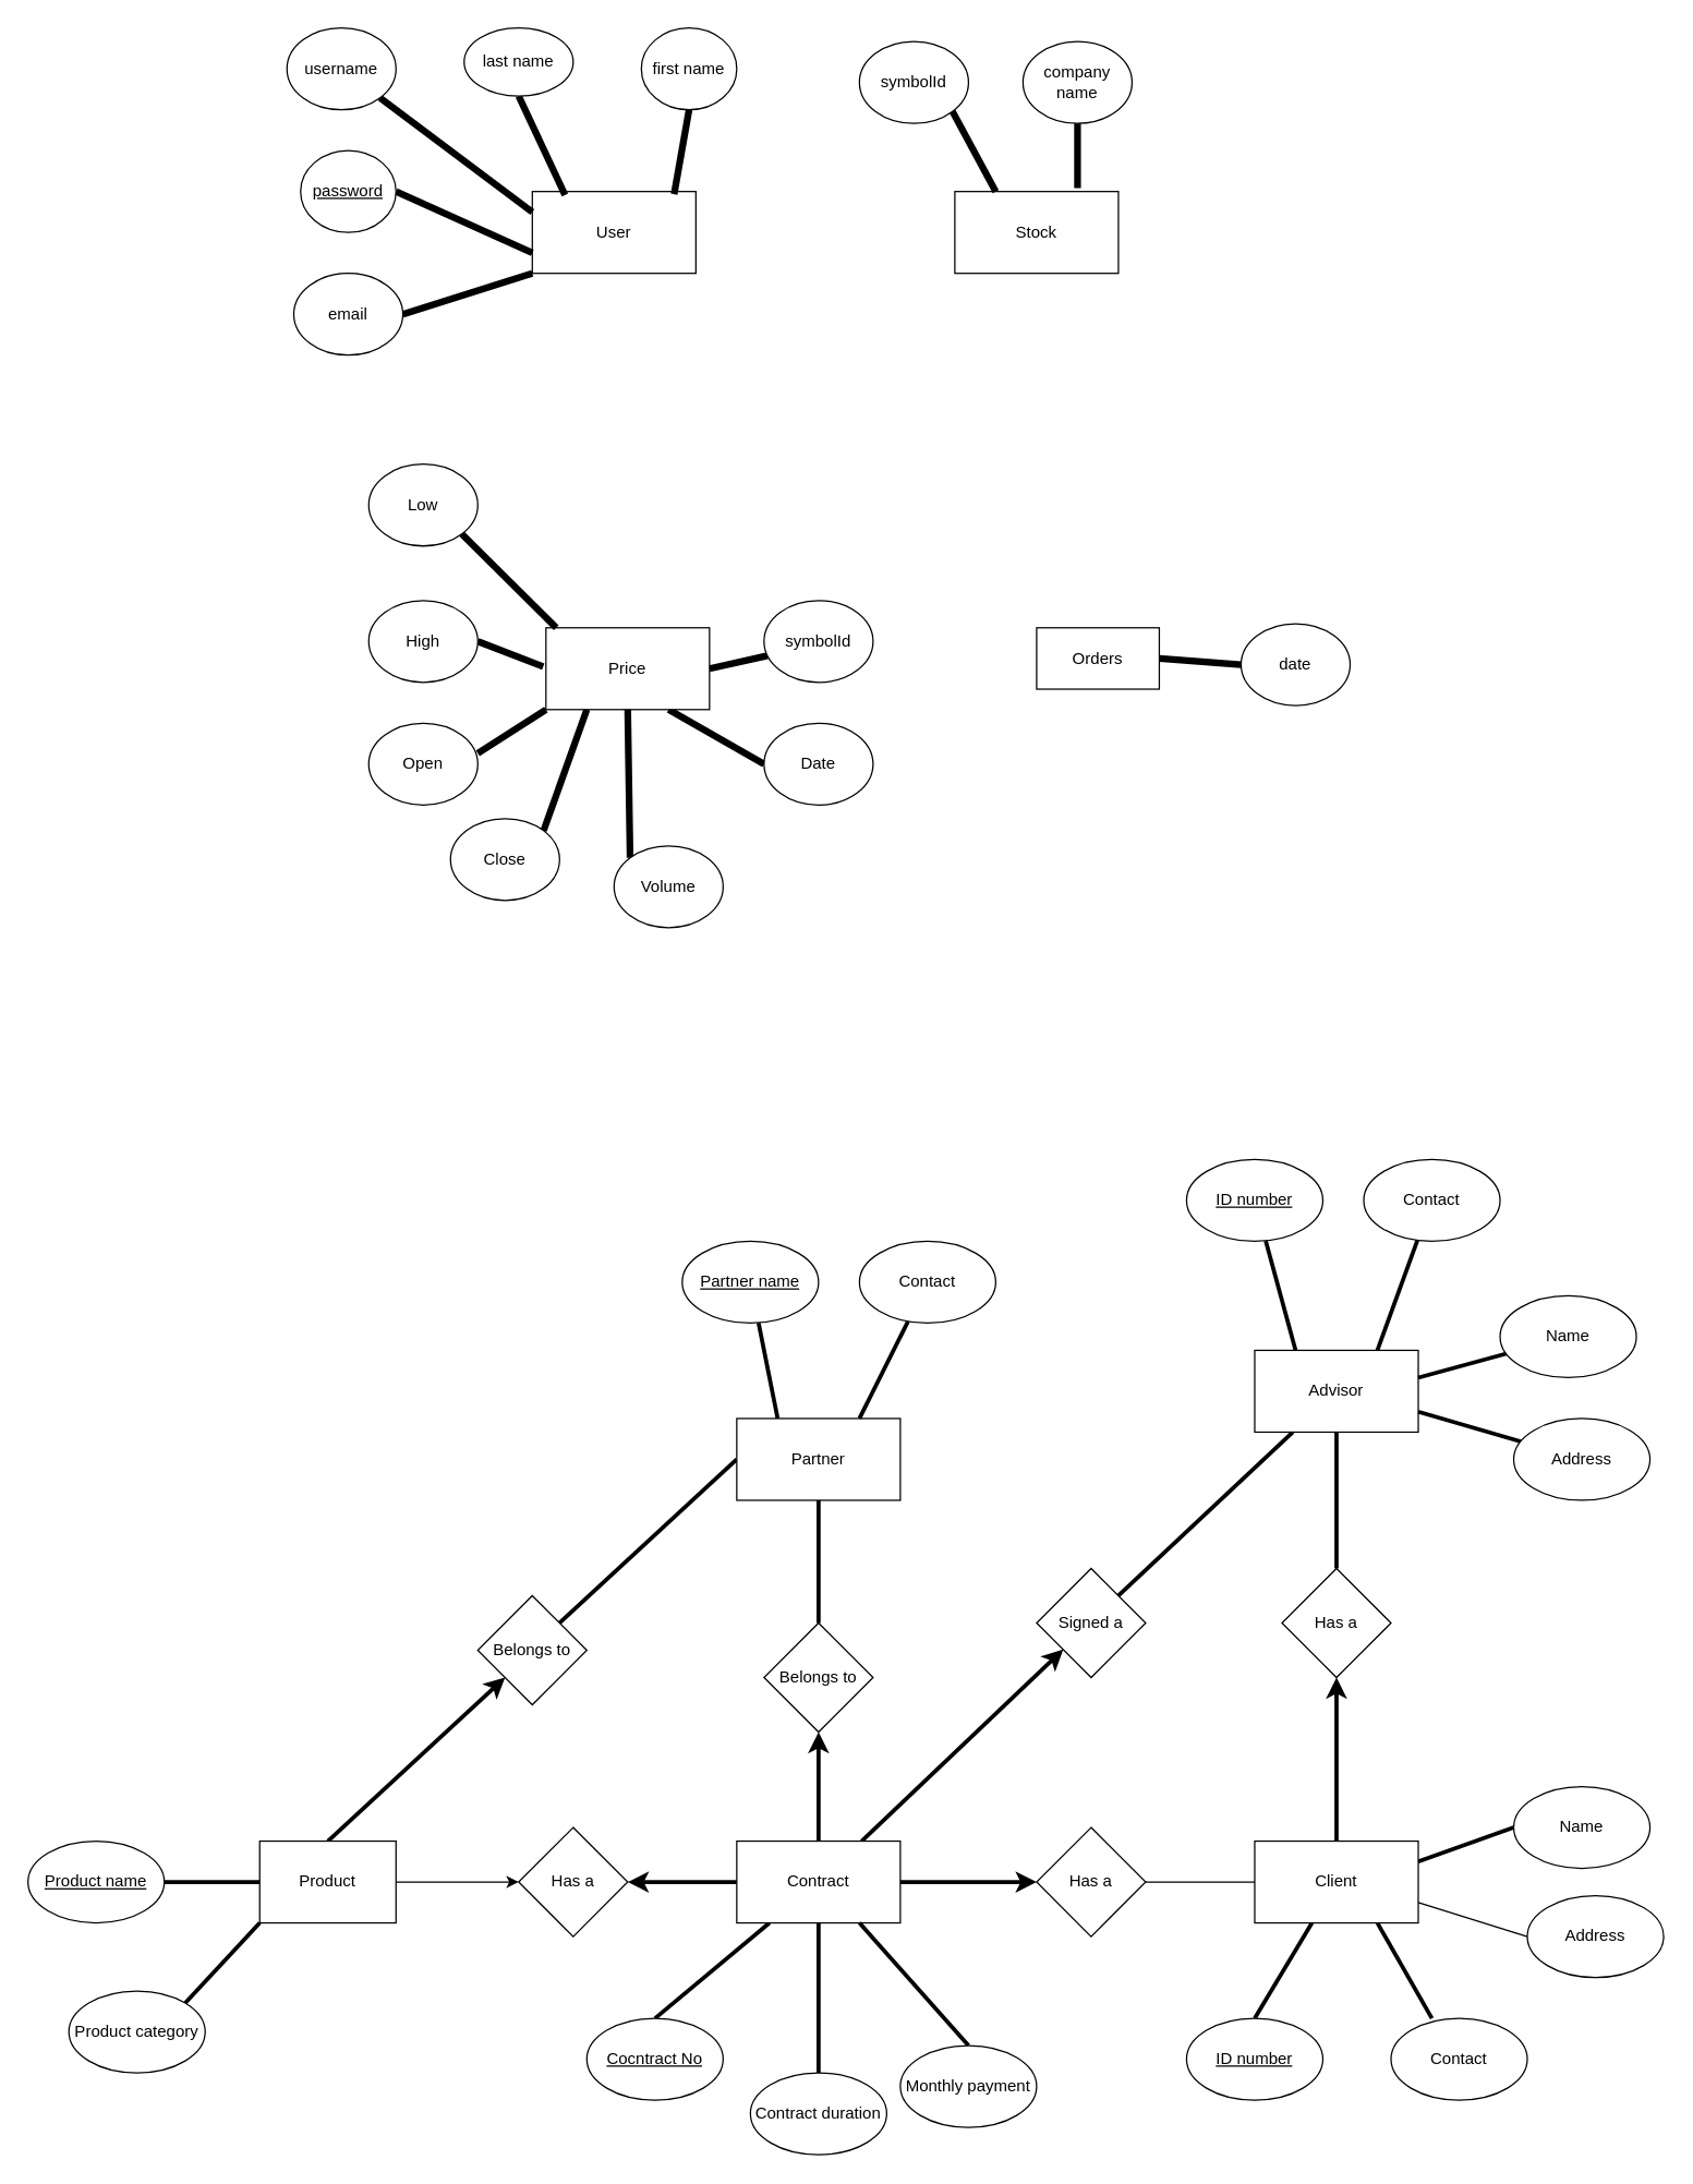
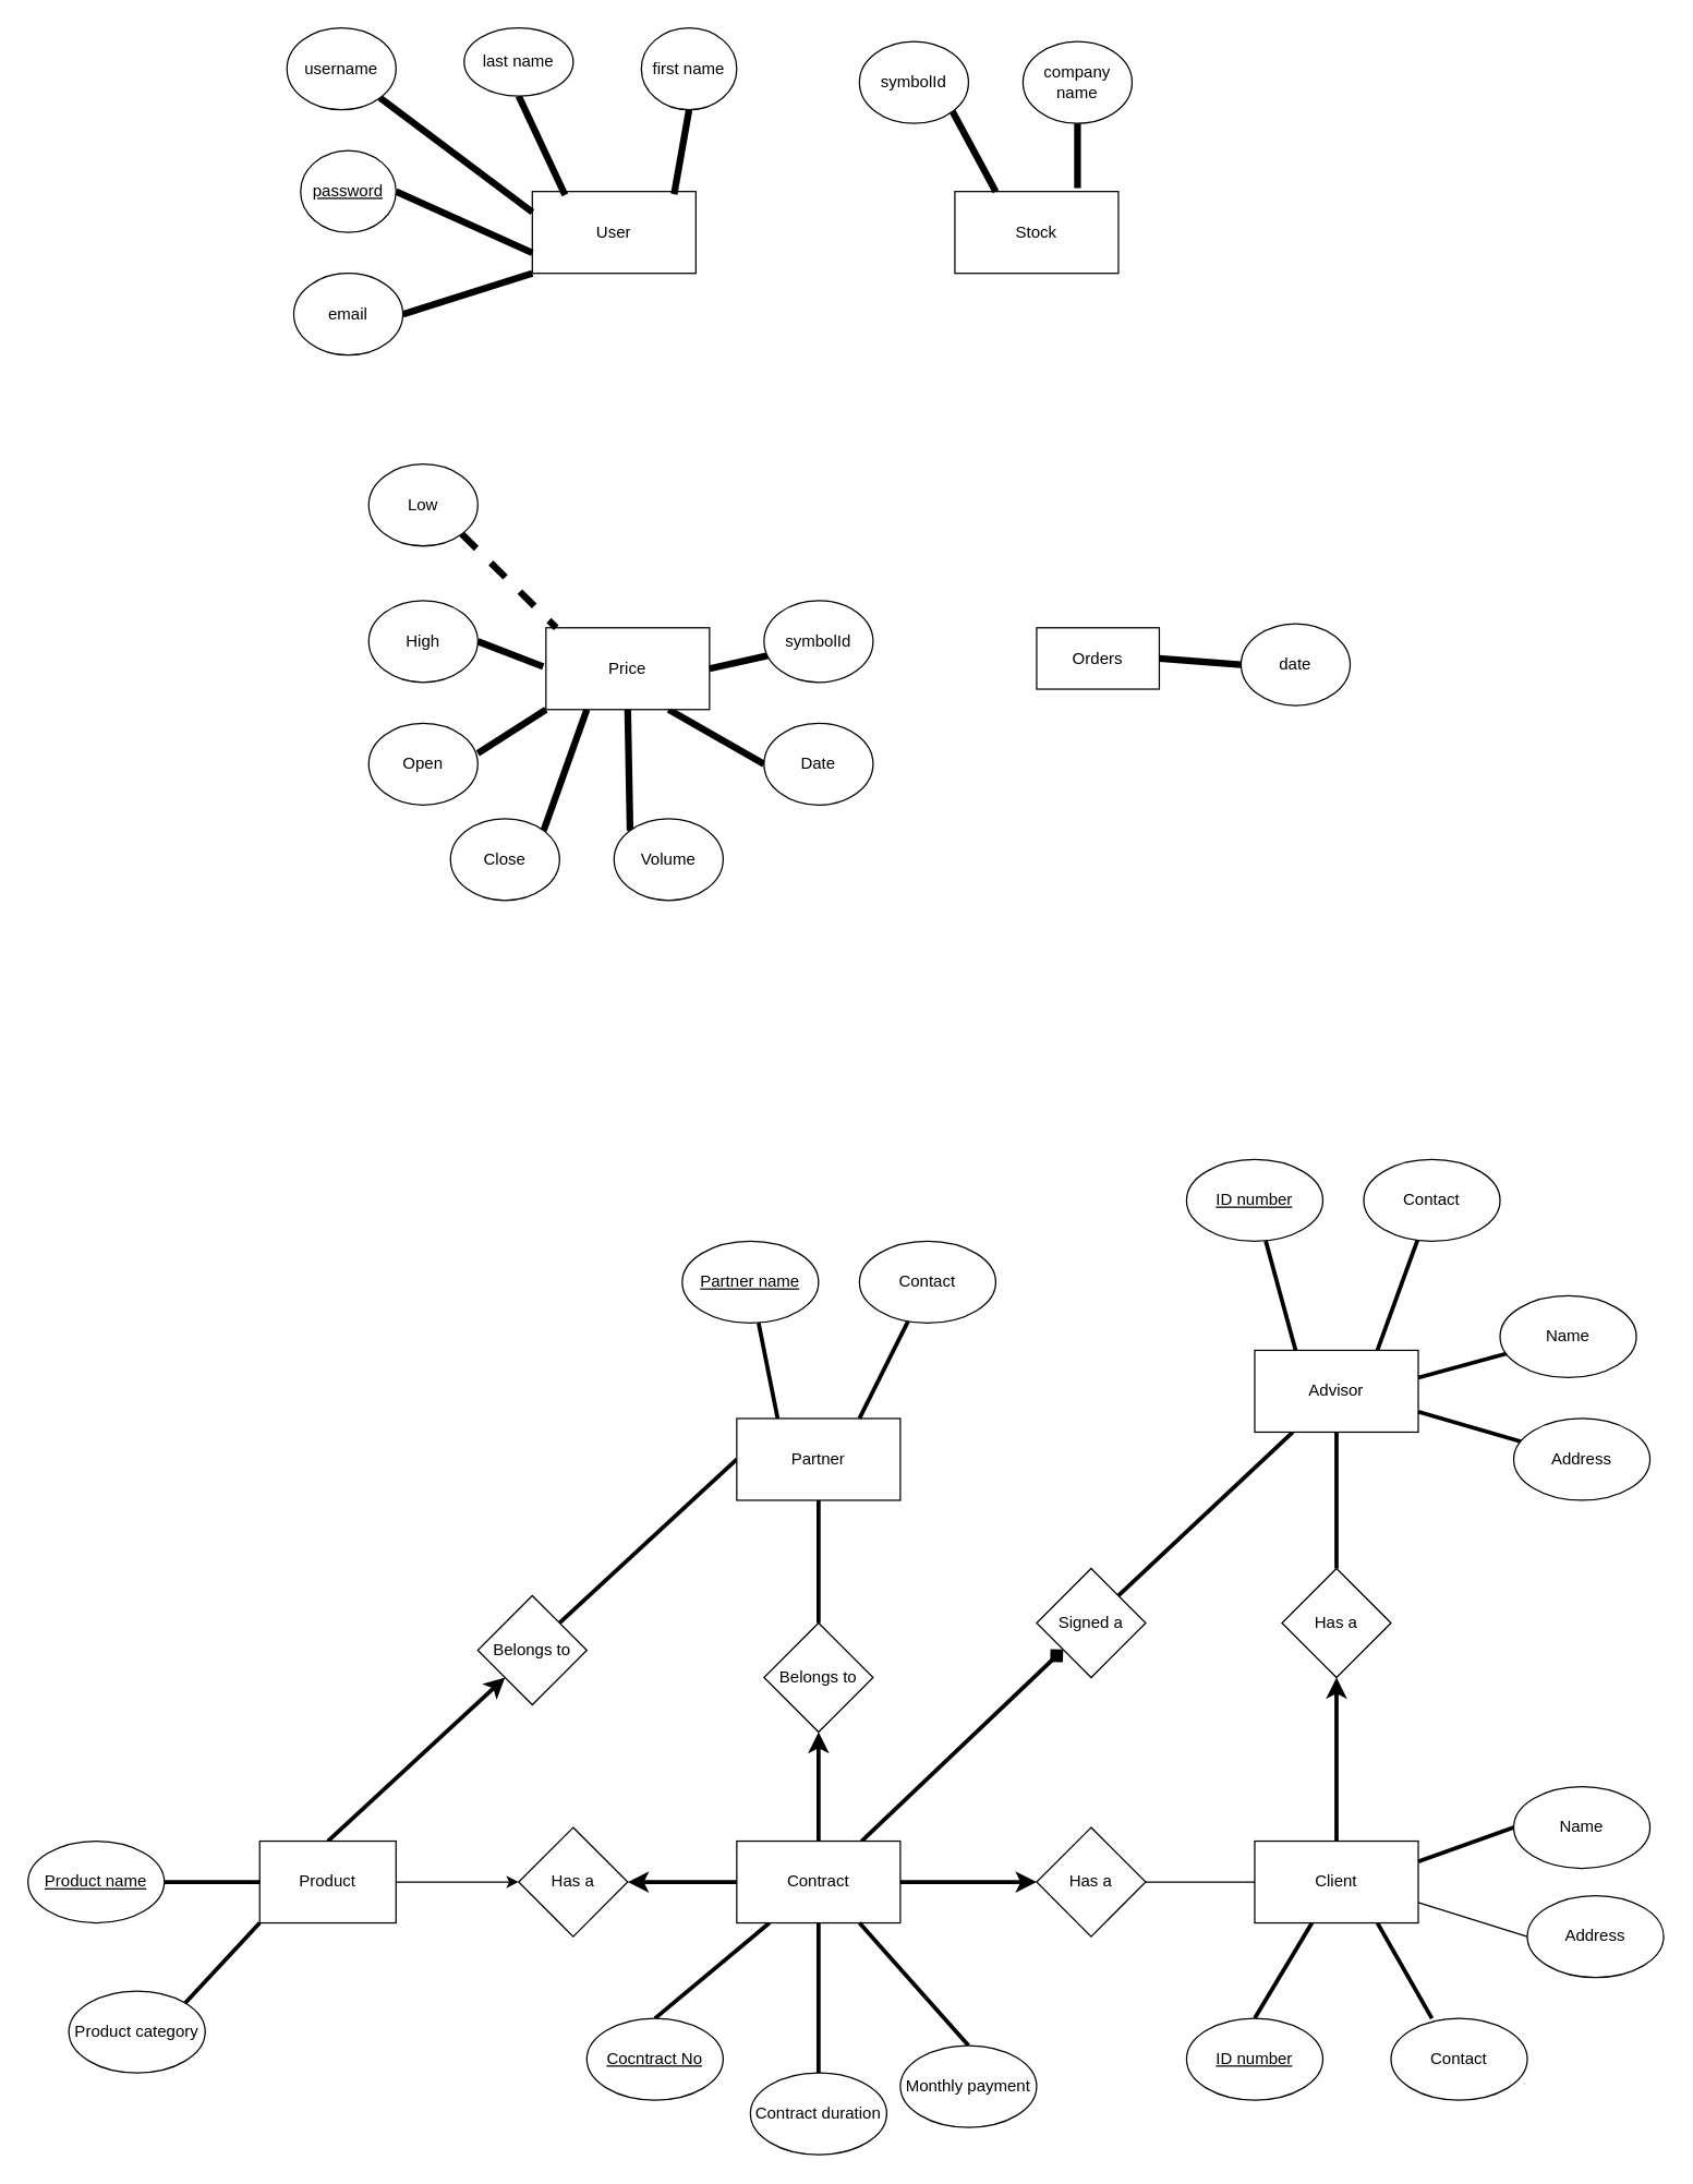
- <mxCell id="78" style="edgeStyle=none;html=1;exitX=1;exitY=1;exitDx=0;exitDy=0;entryX=0.063;entryY=0;entryDx=0;entryDy=0;entryPerimeter=0;strokeWidth=5;endArrow=none;endFill=0;" edge="1" parent="1" source="79" target="60"><mxGeometry relative="1" as="geometry" /></mxCell>
+ <mxCell id="78" style="edgeStyle=none;html=1;exitX=1;exitY=1;exitDx=0;exitDy=0;entryX=0.063;entryY=0;entryDx=0;entryDy=0;entryPerimeter=0;strokeWidth=5;endArrow=none;endFill=0;dashed=1;" edge="1" parent="1" source="79" target="60"><mxGeometry relative="1" as="geometry" /></mxCell>
- <mxCell id="83" value="Volume" style="ellipse;whiteSpace=wrap;html=1;" parent="1" vertex="1"><mxGeometry x="450" y="620" width="80" height="60" as="geometry" /></mxCell>
+ <mxCell id="83" value="Volume" style="ellipse;whiteSpace=wrap;html=1;" parent="1" vertex="1"><mxGeometry x="450" y="600" width="80" height="60" as="geometry" /></mxCell>
- <mxCell id="10" style="edgeStyle=none;html=1;strokeWidth=3;startArrow=none;startFill=0;endArrow=classic;endFill=1;" parent="1" source="14" target="24" edge="1"><mxGeometry relative="1" as="geometry" /></mxCell>
+ <mxCell id="10" style="edgeStyle=none;html=1;strokeWidth=3;startArrow=none;startFill=0;endArrow=diamond;endFill=1;" parent="1" source="14" target="24" edge="1"><mxGeometry relative="1" as="geometry" /></mxCell>
